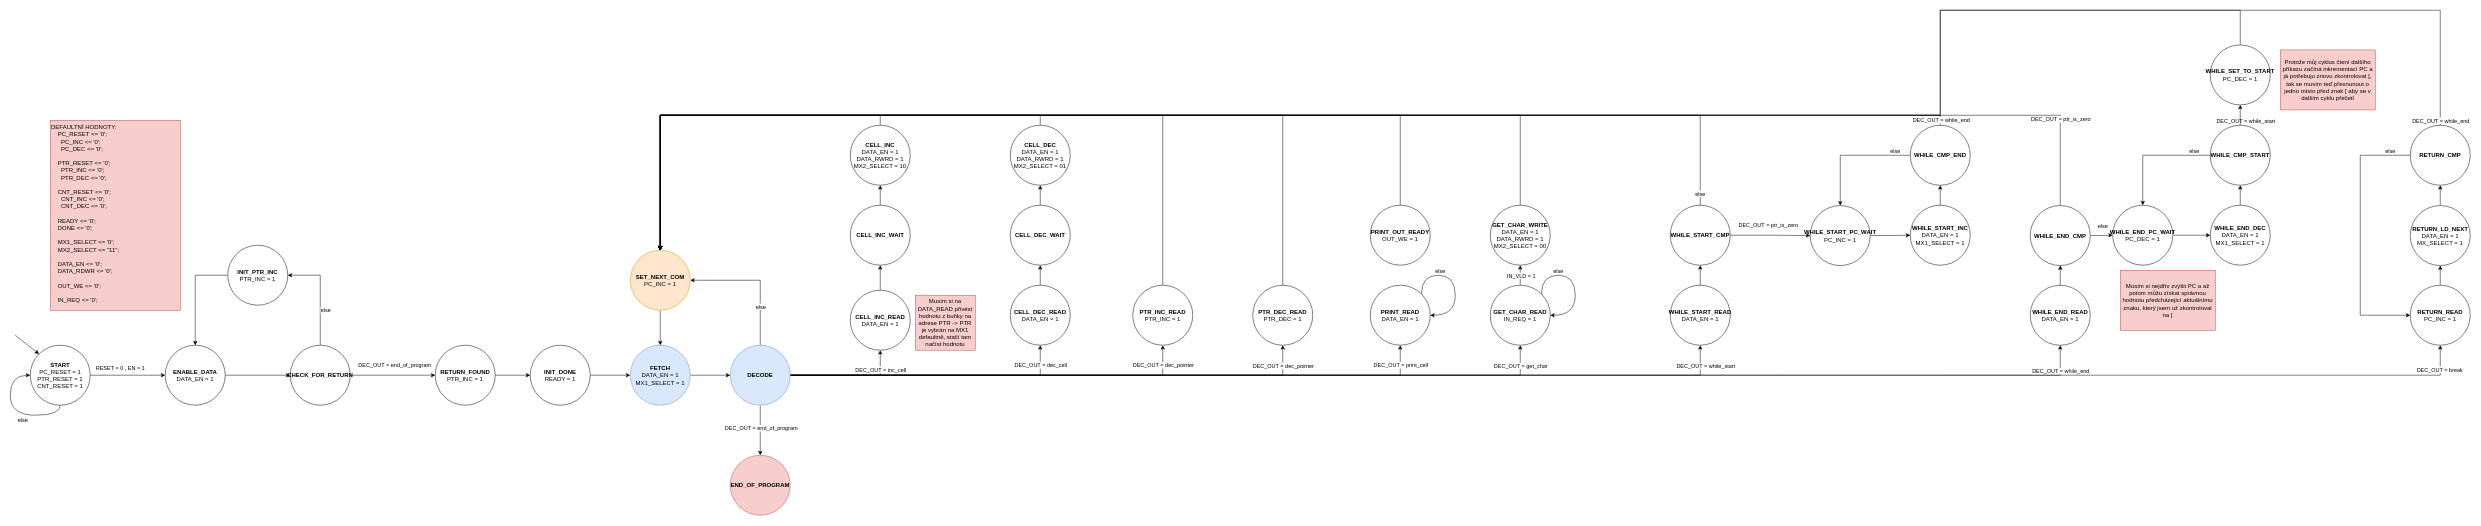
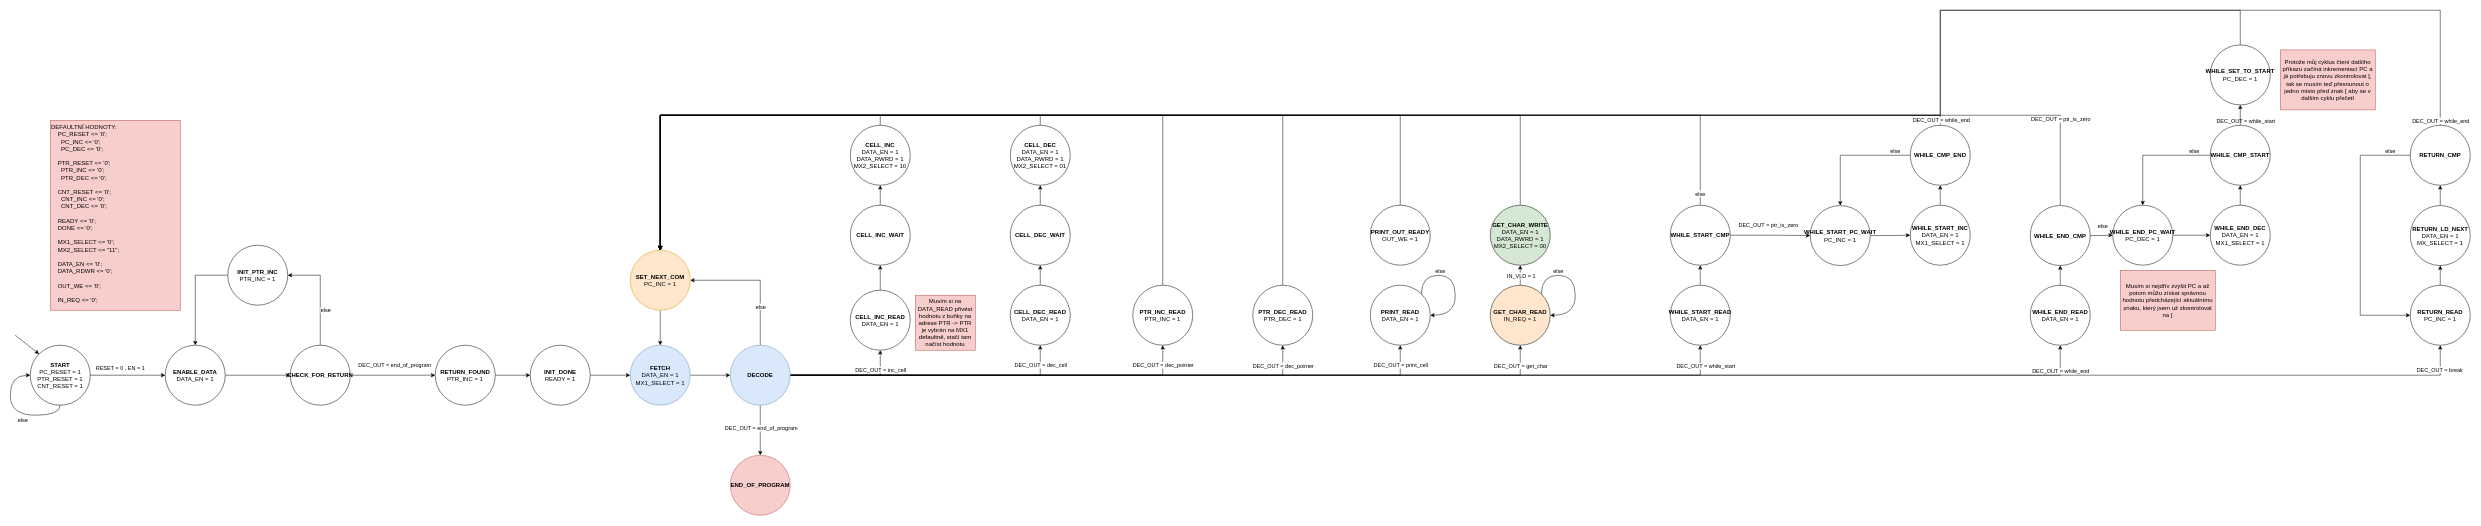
- <mxCell id="79" value="&lt;span style=&quot;border-color: var(--border-color);&quot;&gt;&lt;b&gt;GET_CHAR_WRITE&lt;br&gt;&lt;/b&gt;DATA_EN = 1&lt;br&gt;DATA_RWRD = 1&lt;br&gt;MX2_SELECT = 00&lt;br&gt;&lt;/span&gt;" style="ellipse;whiteSpace=wrap;html=1;aspect=fixed;" parent="1" vertex="1"><mxGeometry x="2980" y="409.92" width="120" height="120" as="geometry" /></mxCell>
+ <mxCell id="79" value="&lt;span style=&quot;border-color: var(--border-color);&quot;&gt;&lt;b&gt;GET_CHAR_WRITE&lt;br&gt;&lt;/b&gt;DATA_EN = 1&lt;br&gt;DATA_RWRD = 1&lt;br&gt;MX2_SELECT = 00&lt;br&gt;&lt;/span&gt;" style="ellipse;whiteSpace=wrap;html=1;aspect=fixed;fillColor=#d5e8d4;" parent="1" vertex="1"><mxGeometry x="2980" y="409.92" width="120" height="120" as="geometry" /></mxCell>
- <mxCell id="73" value="&lt;span style=&quot;border-color: var(--border-color);&quot;&gt;&lt;b&gt;GET_CHAR_READ&lt;br&gt;&lt;/b&gt;IN_REQ = 1&lt;br&gt;&lt;/span&gt;" style="ellipse;whiteSpace=wrap;html=1;aspect=fixed;" parent="1" vertex="1"><mxGeometry x="2980" y="570" width="120" height="120" as="geometry" /></mxCell>
+ <mxCell id="73" value="&lt;span style=&quot;border-color: var(--border-color);&quot;&gt;&lt;b&gt;GET_CHAR_READ&lt;br&gt;&lt;/b&gt;IN_REQ = 1&lt;br&gt;&lt;/span&gt;" style="ellipse;whiteSpace=wrap;html=1;aspect=fixed;fillColor=#ffe6cc;" parent="1" vertex="1"><mxGeometry x="2980" y="570" width="120" height="120" as="geometry" /></mxCell>
